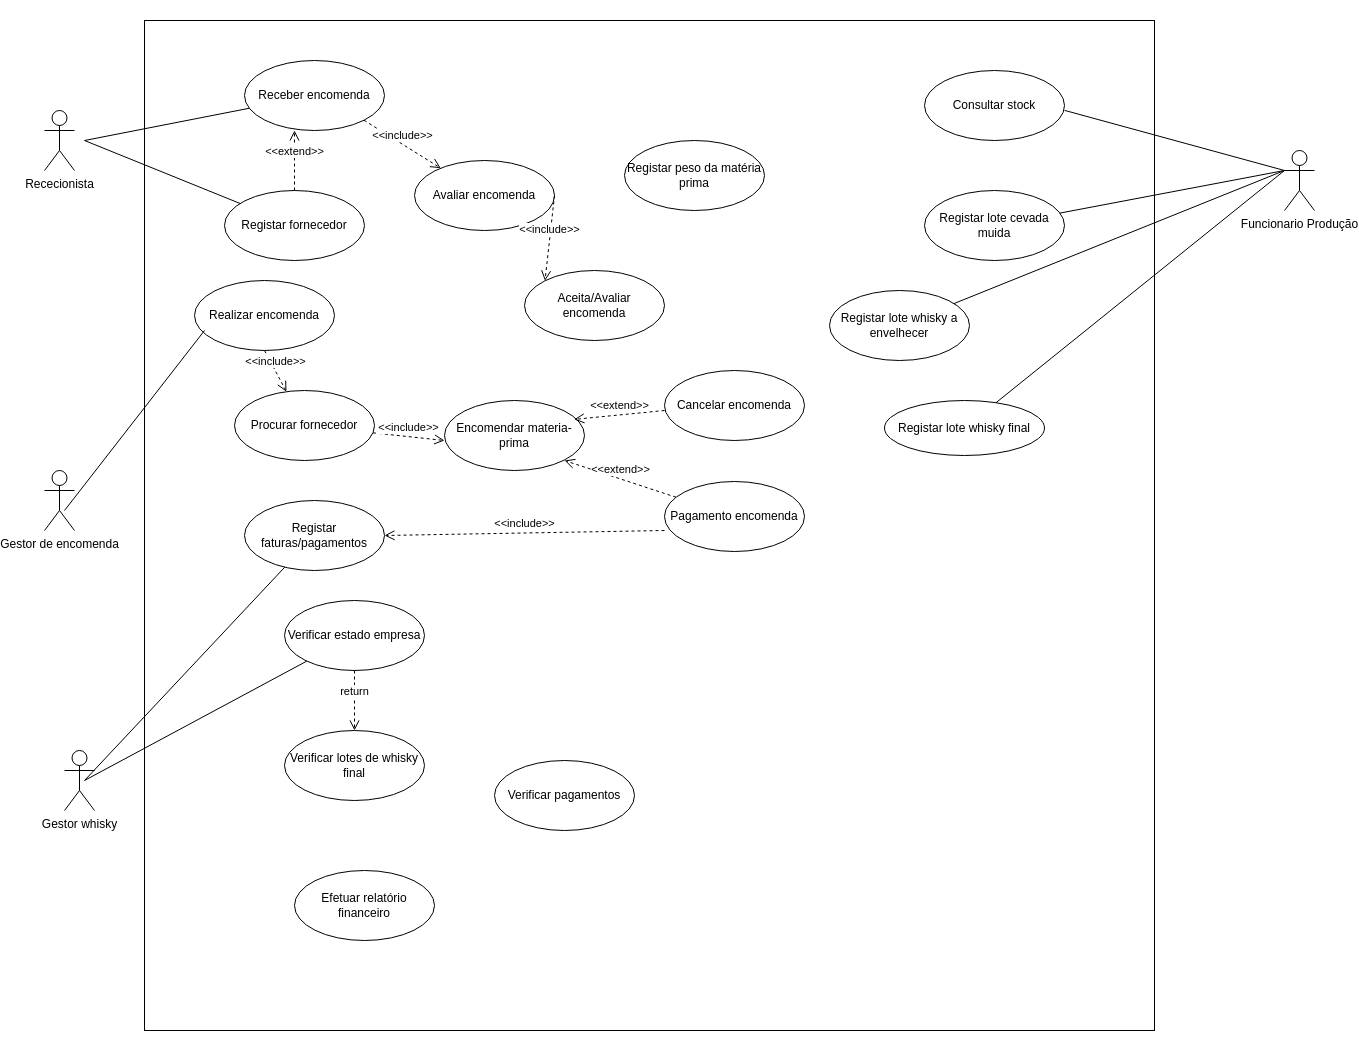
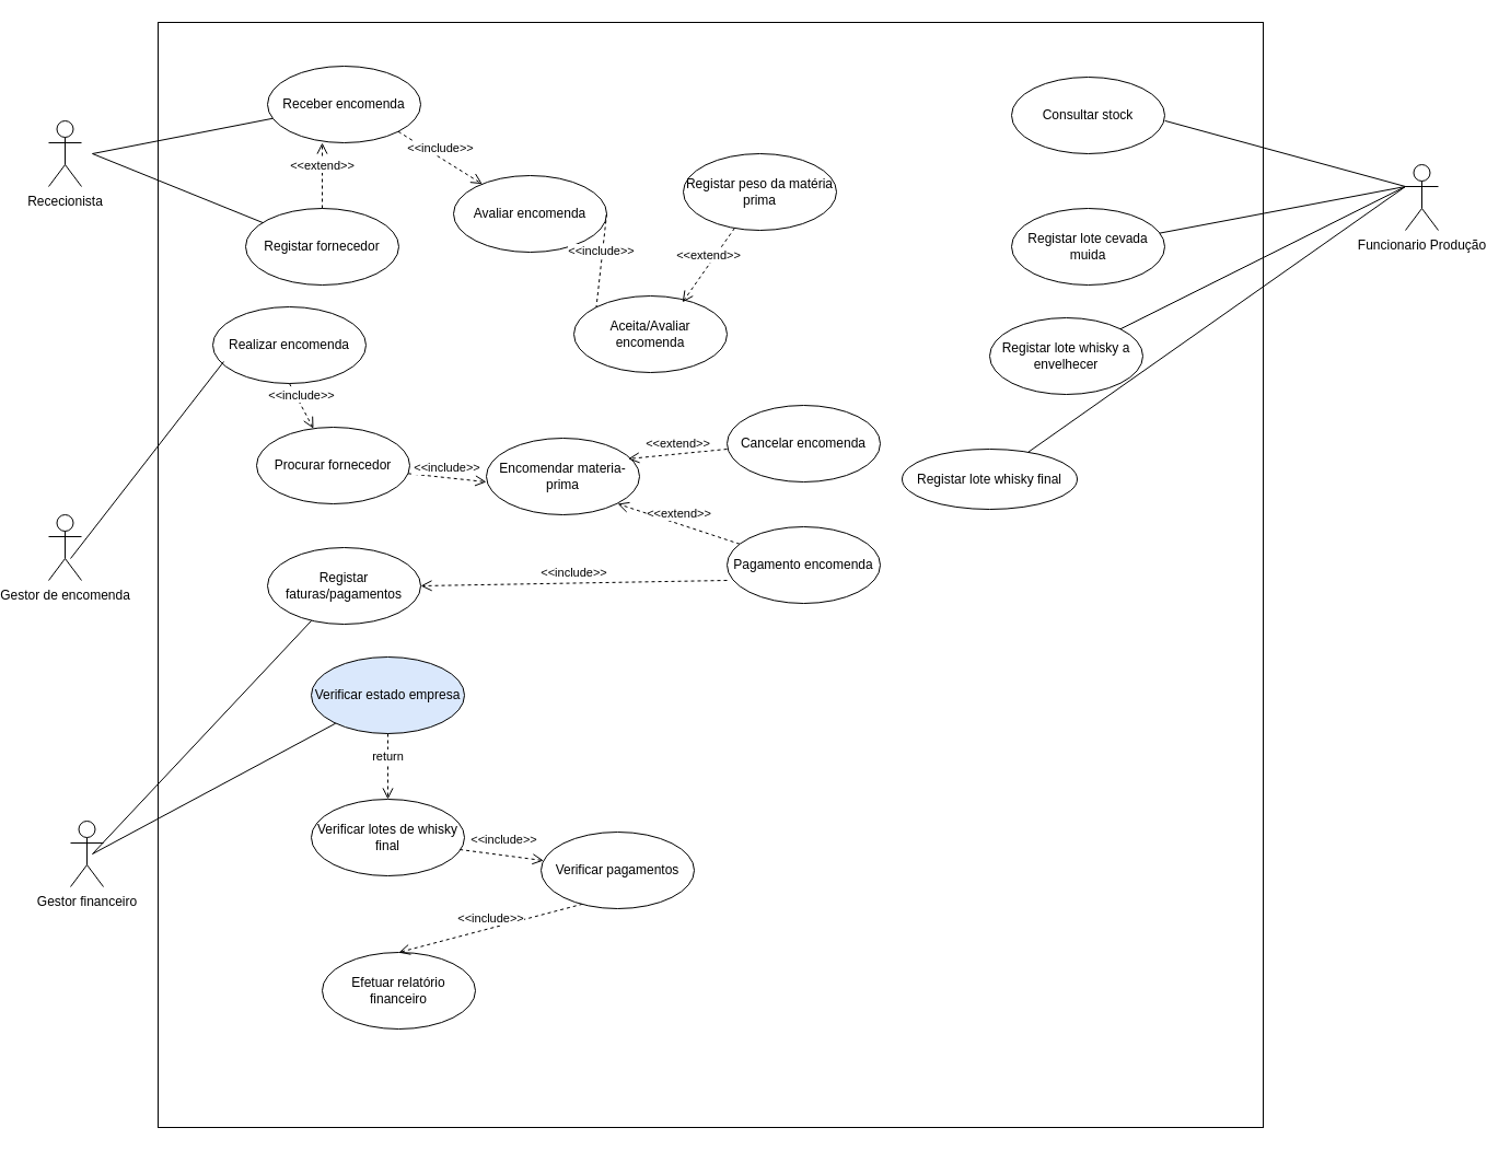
+ <mxCell id="30" value="&amp;lt;&amp;lt;extend&amp;gt;&amp;gt;" style="html=1;verticalAlign=bottom;endArrow=open;dashed=1;endSize=8;curved=0;rounded=0;entryX=0.709;entryY=0.083;entryDx=0;entryDy=0;entryPerimeter=0;" parent="1" source="6" target="8" edge="1"><mxGeometry relative="1" as="geometry"><mxPoint x="670" y="270" as="sourcePoint" /><mxPoint x="590" y="270" as="targetPoint" /></mxGeometry></mxCell>
- <mxCell id="9" value="&amp;lt;&amp;lt;include&amp;gt;&amp;gt;" style="html=1;verticalAlign=bottom;endArrow=open;dashed=1;endSize=8;curved=0;rounded=0;exitX=1;exitY=0.5;exitDx=0;exitDy=0;entryX=0;entryY=0;entryDx=0;entryDy=0;" parent="1" source="7" target="8" edge="1"><mxGeometry relative="1" as="geometry"><mxPoint x="470" y="280" as="sourcePoint" /><mxPoint x="390" y="280" as="targetPoint" /></mxGeometry></mxCell>
+ <mxCell id="9" value="&amp;lt;&amp;lt;include&amp;gt;&amp;gt;" style="html=1;verticalAlign=bottom;endArrow=none;dashed=1;endSize=8;curved=0;rounded=0;exitX=1;exitY=0.5;exitDx=0;exitDy=0;entryX=0;entryY=0;entryDx=0;entryDy=0;" parent="1" source="7" target="8" edge="1"><mxGeometry relative="1" as="geometry"><mxPoint x="470" y="280" as="sourcePoint" /><mxPoint x="390" y="280" as="targetPoint" /></mxGeometry></mxCell>
- <mxCell id="19" value="Registar lote whisky a envelhecer" style="ellipse;whiteSpace=wrap;html=1;" parent="1" vertex="1"><mxGeometry x="805" y="290" width="140" height="70" as="geometry" /></mxCell>
+ <mxCell id="19" value="Registar lote whisky a envelhecer" style="ellipse;whiteSpace=wrap;html=1;" parent="1" vertex="1"><mxGeometry x="880" y="290" width="140" height="70" as="geometry" /></mxCell>
- <mxCell id="27" value="Registar lote whisky final" style="ellipse;whiteSpace=wrap;html=1;align=center;" parent="1" vertex="1"><mxGeometry x="860" y="400" width="160" height="55" as="geometry" /></mxCell>
+ <mxCell id="27" value="Registar lote whisky final" style="ellipse;whiteSpace=wrap;html=1;align=center;" parent="1" vertex="1"><mxGeometry x="800" y="410" width="160" height="55" as="geometry" /></mxCell>
- <mxCell id="42" value="Verificar estado empresa" style="ellipse;whiteSpace=wrap;html=1;" parent="1" vertex="1"><mxGeometry x="260" y="600" width="140" height="70" as="geometry" /></mxCell>
+ <mxCell id="42" value="Verificar estado empresa" style="ellipse;whiteSpace=wrap;html=1;fillColor=#dae8fc;" parent="1" vertex="1"><mxGeometry x="260" y="600" width="140" height="70" as="geometry" /></mxCell>
+ <mxCell id="28" value="&amp;lt;&amp;lt;include&amp;gt;&amp;gt;" style="html=1;verticalAlign=bottom;endArrow=open;dashed=1;endSize=8;curved=0;rounded=0;exitX=0.969;exitY=0.657;exitDx=0;exitDy=0;exitPerimeter=0;" parent="1" source="23" target="29" edge="1"><mxGeometry x="0.028" y="5" relative="1" as="geometry"><mxPoint x="357.631" y="718.443" as="sourcePoint" /><mxPoint x="418.486" y="731.418" as="targetPoint" /><mxPoint as="offset" /></mxGeometry></mxCell>
- <mxCell id="21" value="Gestor whisky&lt;br&gt;" style="shape=umlActor;verticalLabelPosition=bottom;verticalAlign=top;html=1;" parent="1" vertex="1"><mxGeometry x="40" y="750" width="30" height="60" as="geometry" /></mxCell>
+ <mxCell id="21" value="Gestor financeiro&lt;br&gt;" style="shape=umlActor;verticalLabelPosition=bottom;verticalAlign=top;html=1;" parent="1" vertex="1"><mxGeometry x="40" y="750" width="30" height="60" as="geometry" /></mxCell>
+ <mxCell id="25" value="&amp;lt;&amp;lt;include&amp;gt;&amp;gt;" style="html=1;verticalAlign=bottom;endArrow=open;dashed=1;endSize=8;curved=0;rounded=0;entryX=0.5;entryY=0;entryDx=0;entryDy=0;exitX=0.271;exitY=0.94;exitDx=0;exitDy=0;exitPerimeter=0;" parent="1" source="29" target="24" edge="1"><mxGeometry relative="1" as="geometry"><mxPoint x="290" y="740" as="sourcePoint" /><mxPoint x="210" y="740" as="targetPoint" /></mxGeometry></mxCell>
